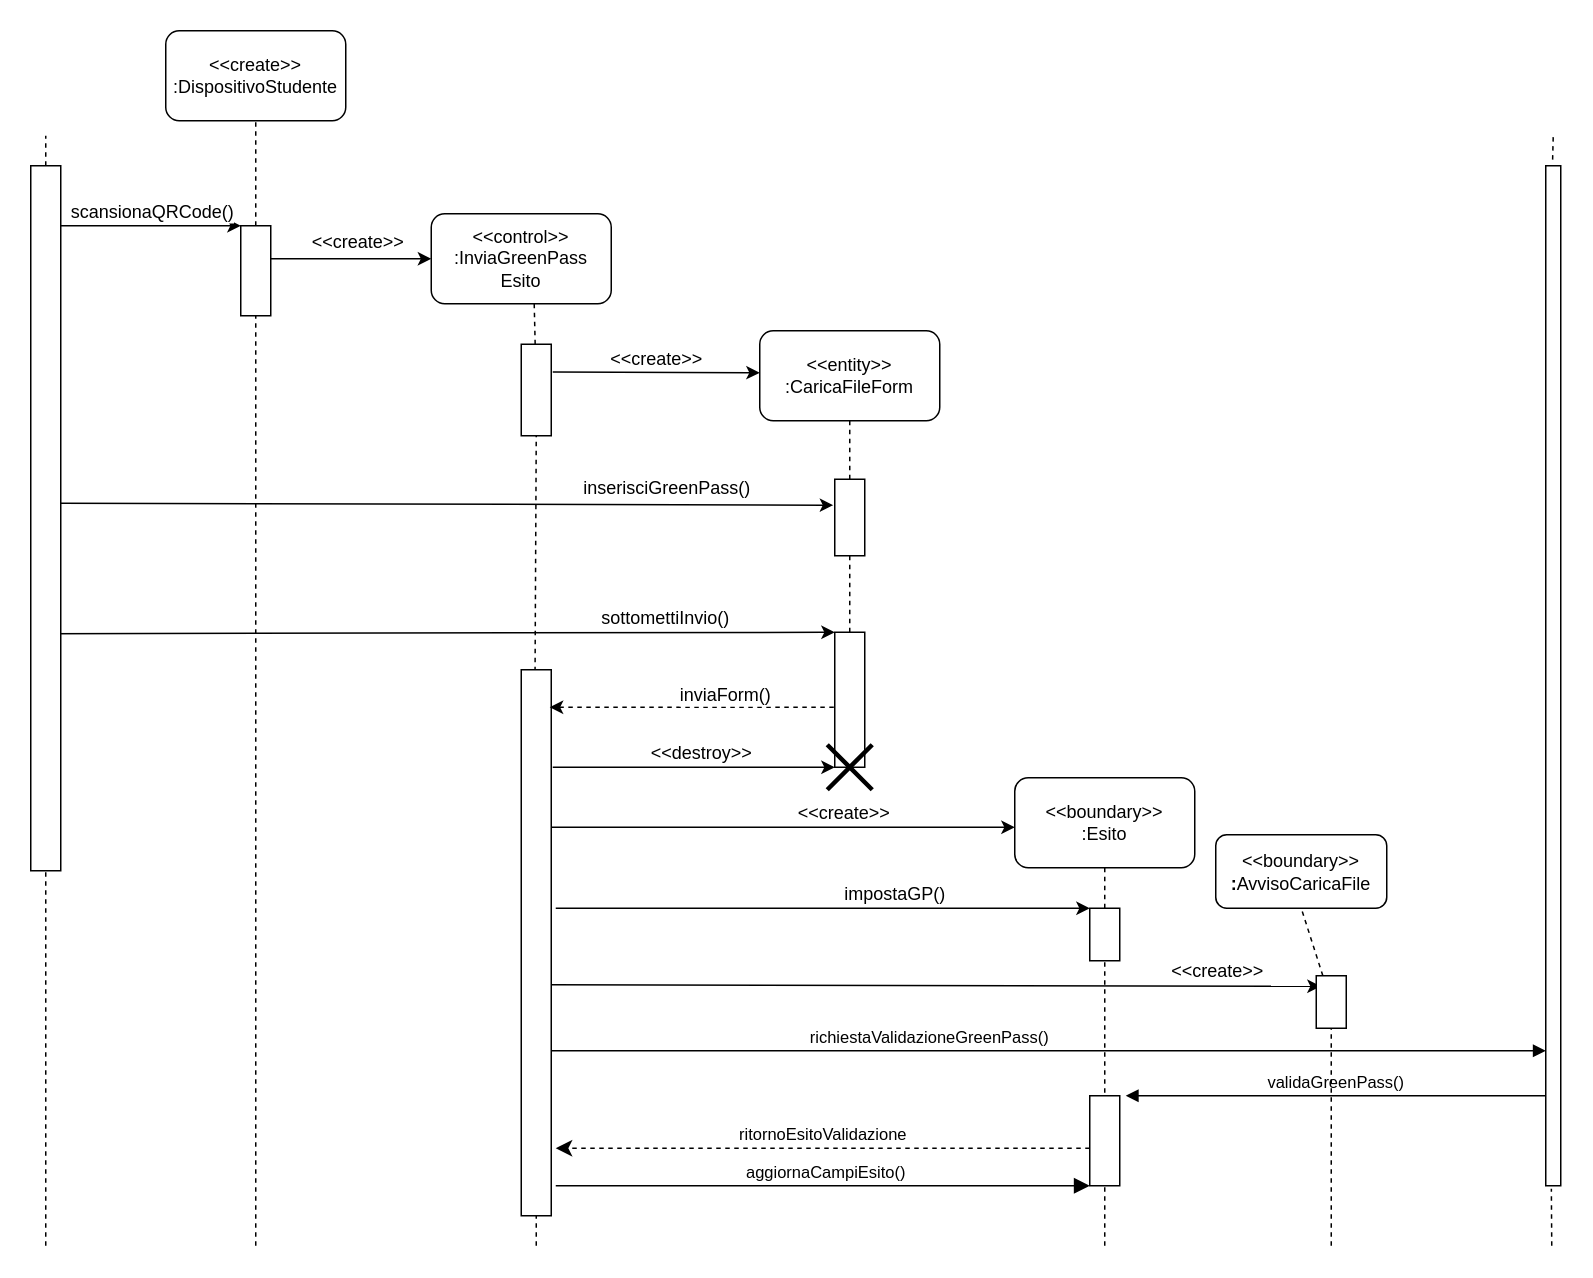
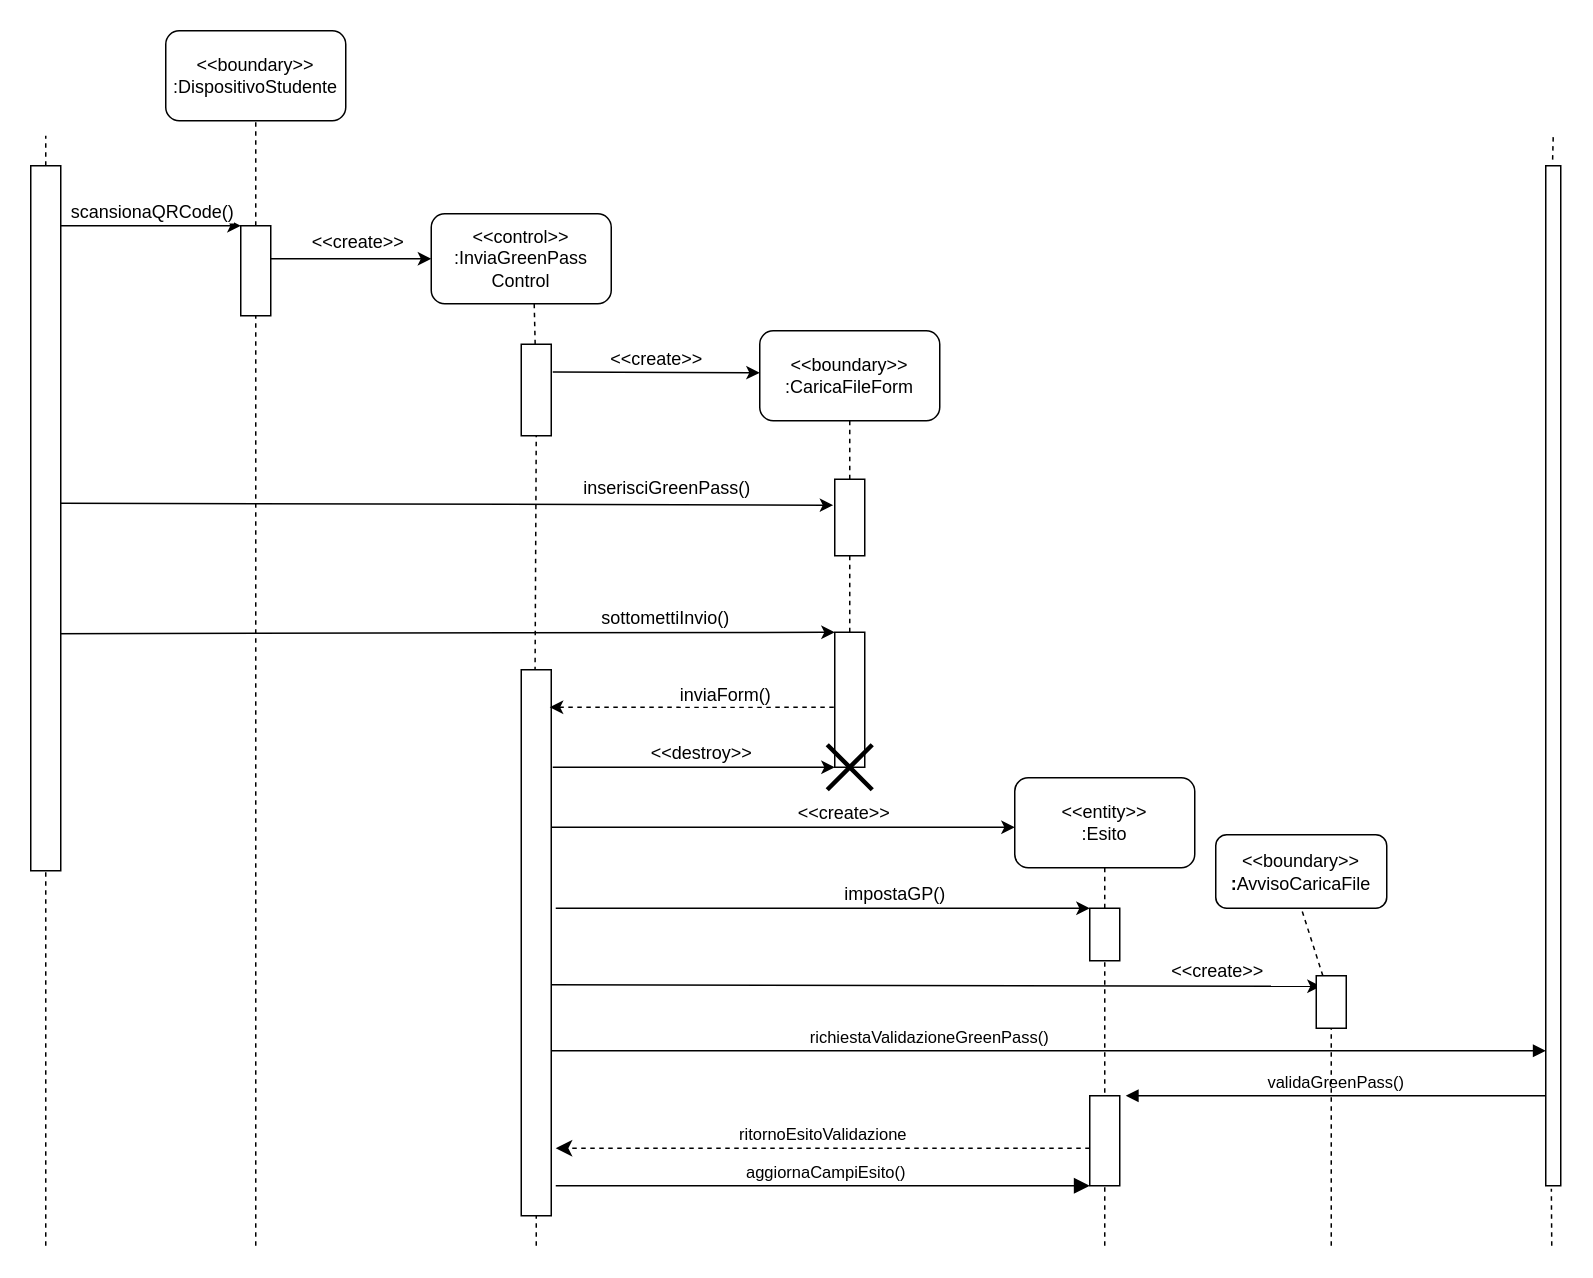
- <mxCell id="7" value="&amp;lt;&amp;lt;create&amp;gt;&amp;gt;&lt;br&gt;:DispositivoStudente" style="rounded=1;whiteSpace=wrap;html=1;" parent="1" vertex="1"><mxGeometry x="110" y="20" width="120" height="60" as="geometry" /></mxCell>
+ <mxCell id="7" value="&amp;lt;&amp;lt;boundary&amp;gt;&amp;gt;&lt;br&gt;:DispositivoStudente" style="rounded=1;whiteSpace=wrap;html=1;" parent="1" vertex="1"><mxGeometry x="110" y="20" width="120" height="60" as="geometry" /></mxCell>
- <mxCell id="6" value="&amp;lt;&amp;lt;control&amp;gt;&amp;gt;&lt;br&gt;:InviaGreenPass&lt;br&gt;Esito" style="rounded=1;whiteSpace=wrap;html=1;" parent="1" vertex="1"><mxGeometry x="287" y="142" width="120" height="60" as="geometry" /></mxCell>
+ <mxCell id="6" value="&amp;lt;&amp;lt;control&amp;gt;&amp;gt;&lt;br&gt;:InviaGreenPass&lt;br&gt;Control" style="rounded=1;whiteSpace=wrap;html=1;" parent="1" vertex="1"><mxGeometry x="287" y="142" width="120" height="60" as="geometry" /></mxCell>
- <mxCell id="5" value="&amp;lt;&amp;lt;entity&amp;gt;&amp;gt;&lt;br&gt;:CaricaFileForm" style="rounded=1;whiteSpace=wrap;html=1;" parent="1" vertex="1"><mxGeometry x="506" y="220" width="120" height="60" as="geometry" /></mxCell>
+ <mxCell id="5" value="&amp;lt;&amp;lt;boundary&amp;gt;&amp;gt;&lt;br&gt;:CaricaFileForm" style="rounded=1;whiteSpace=wrap;html=1;" parent="1" vertex="1"><mxGeometry x="506" y="220" width="120" height="60" as="geometry" /></mxCell>
- <mxCell id="8" value="&amp;lt;&amp;lt;boundary&amp;gt;&amp;gt;&lt;br&gt;:Esito" style="rounded=1;whiteSpace=wrap;html=1;" parent="1" vertex="1"><mxGeometry x="676" y="518" width="120" height="60" as="geometry" /></mxCell>
+ <mxCell id="8" value="&amp;lt;&amp;lt;entity&amp;gt;&amp;gt;&lt;br&gt;:Esito" style="rounded=1;whiteSpace=wrap;html=1;" parent="1" vertex="1"><mxGeometry x="676" y="518" width="120" height="60" as="geometry" /></mxCell>
